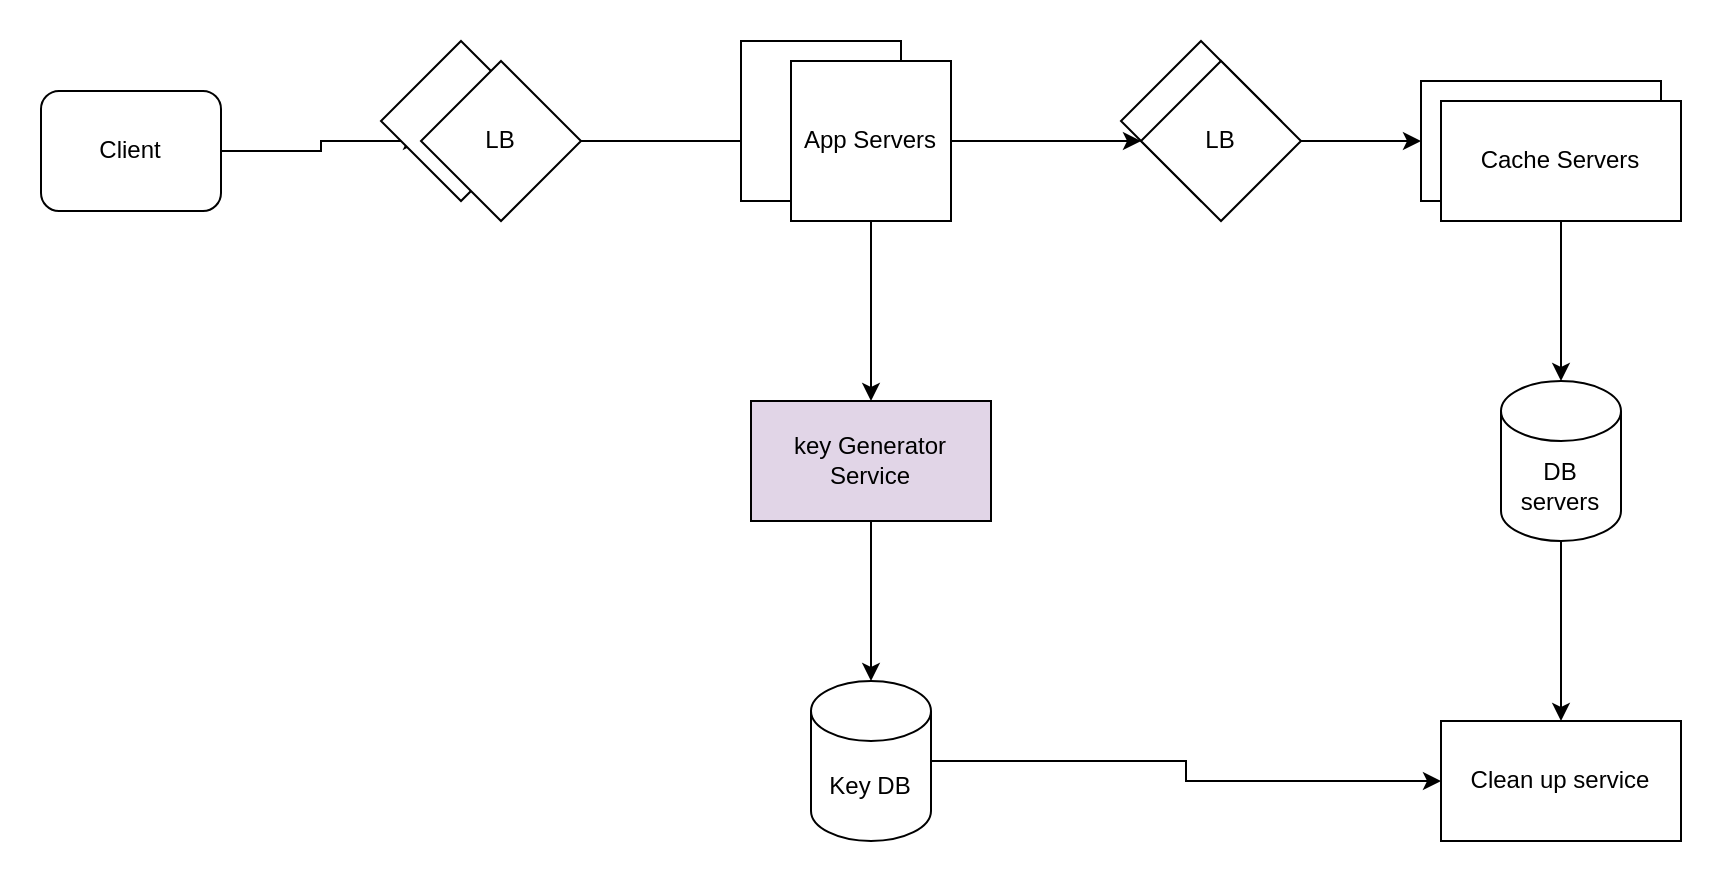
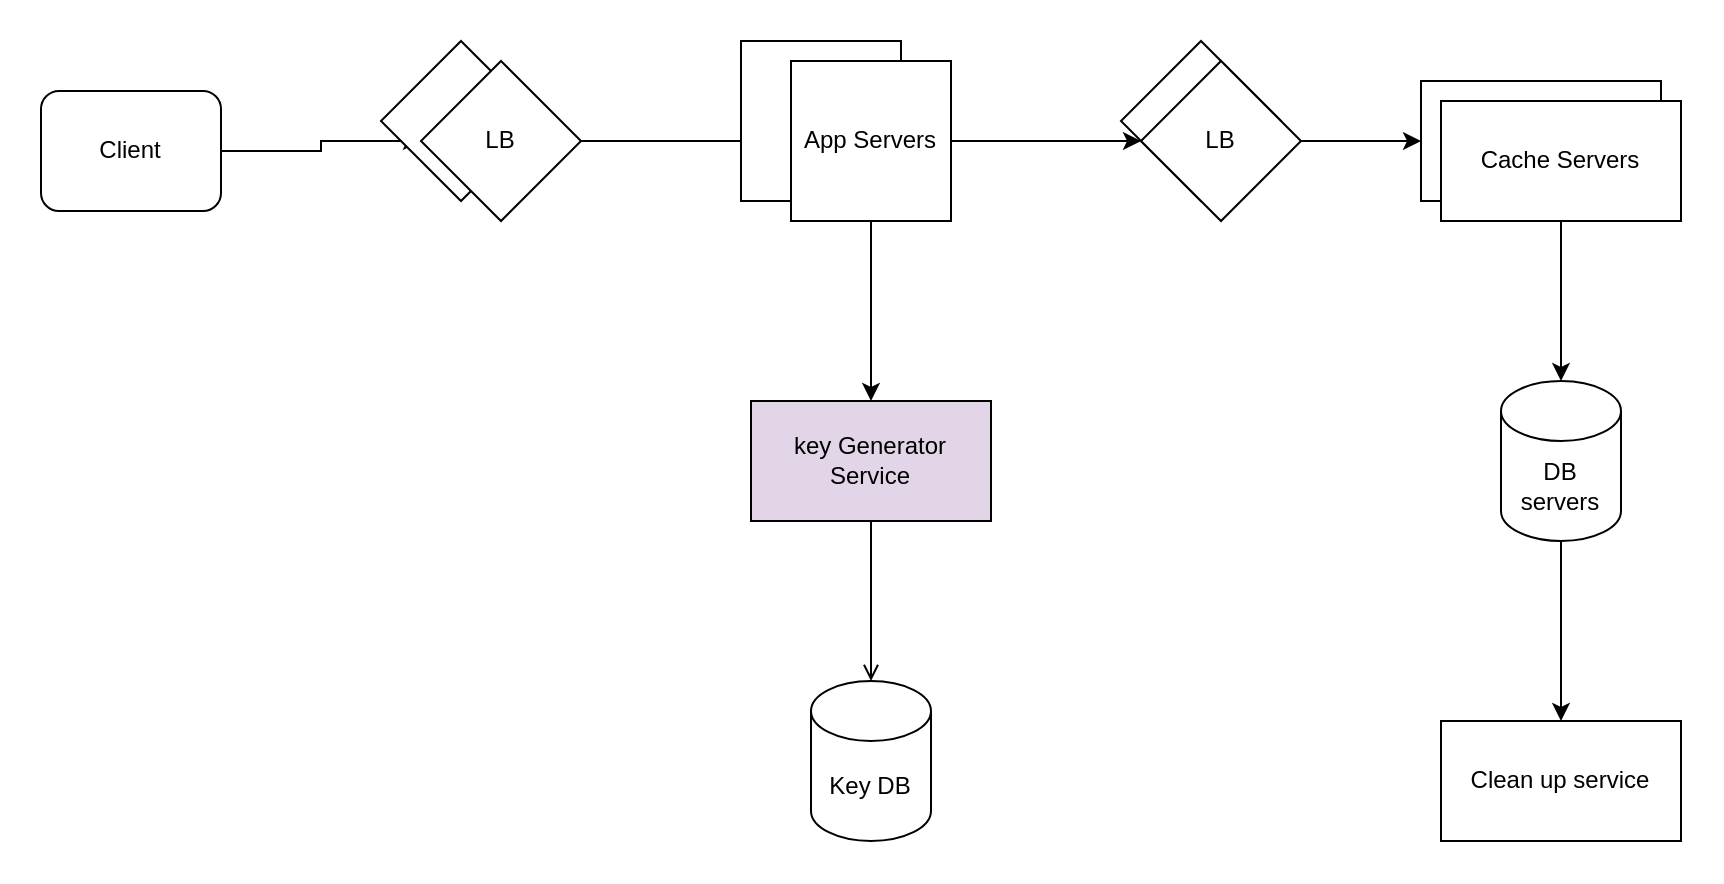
- <mxCell id="19" value="" style="edgeStyle=orthogonalEdgeStyle;rounded=0;orthogonalLoop=1;jettySize=auto;html=1;" edge="1" parent="1" source="20" target="22"><mxGeometry relative="1" as="geometry" /></mxCell>
+ <mxCell id="19" value="" style="edgeStyle=orthogonalEdgeStyle;rounded=0;orthogonalLoop=1;jettySize=auto;html=1;endArrow=open;" edge="1" parent="1" source="20" target="22"><mxGeometry relative="1" as="geometry" /></mxCell>
- <mxCell id="21" value="" style="edgeStyle=orthogonalEdgeStyle;rounded=0;orthogonalLoop=1;jettySize=auto;html=1;" edge="1" parent="1" source="22" target="23"><mxGeometry relative="1" as="geometry" /></mxCell>
